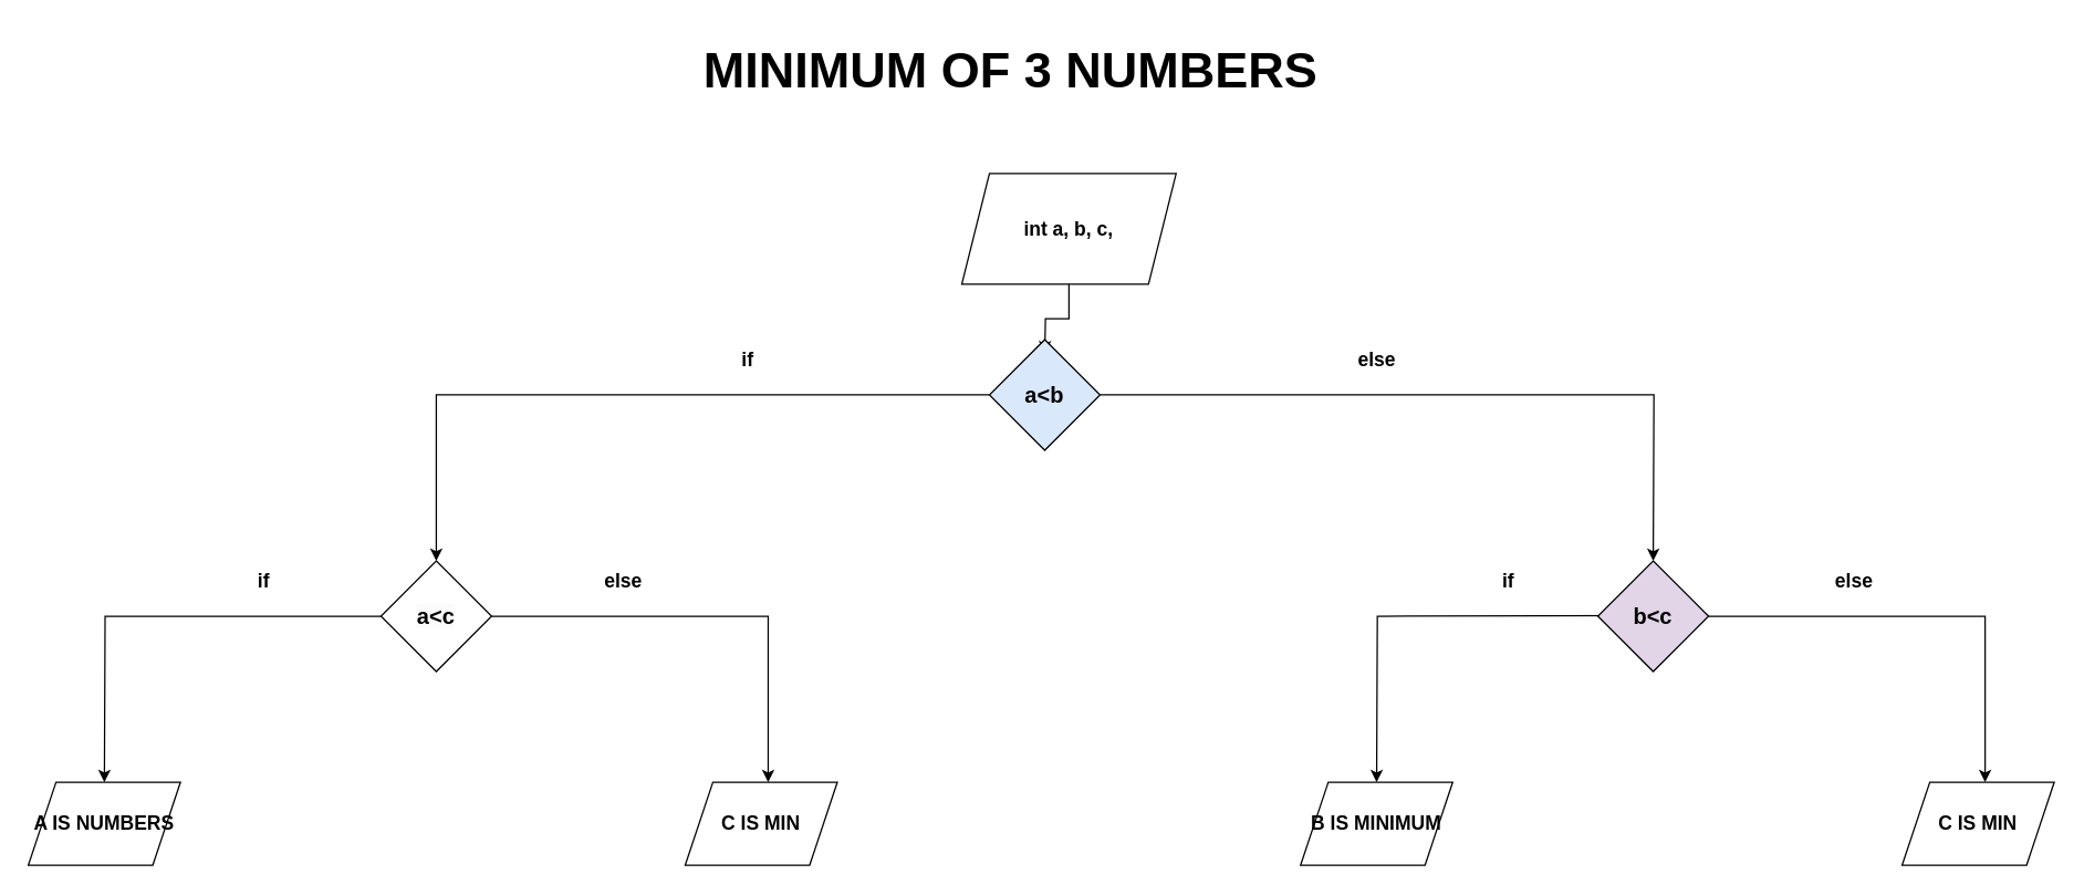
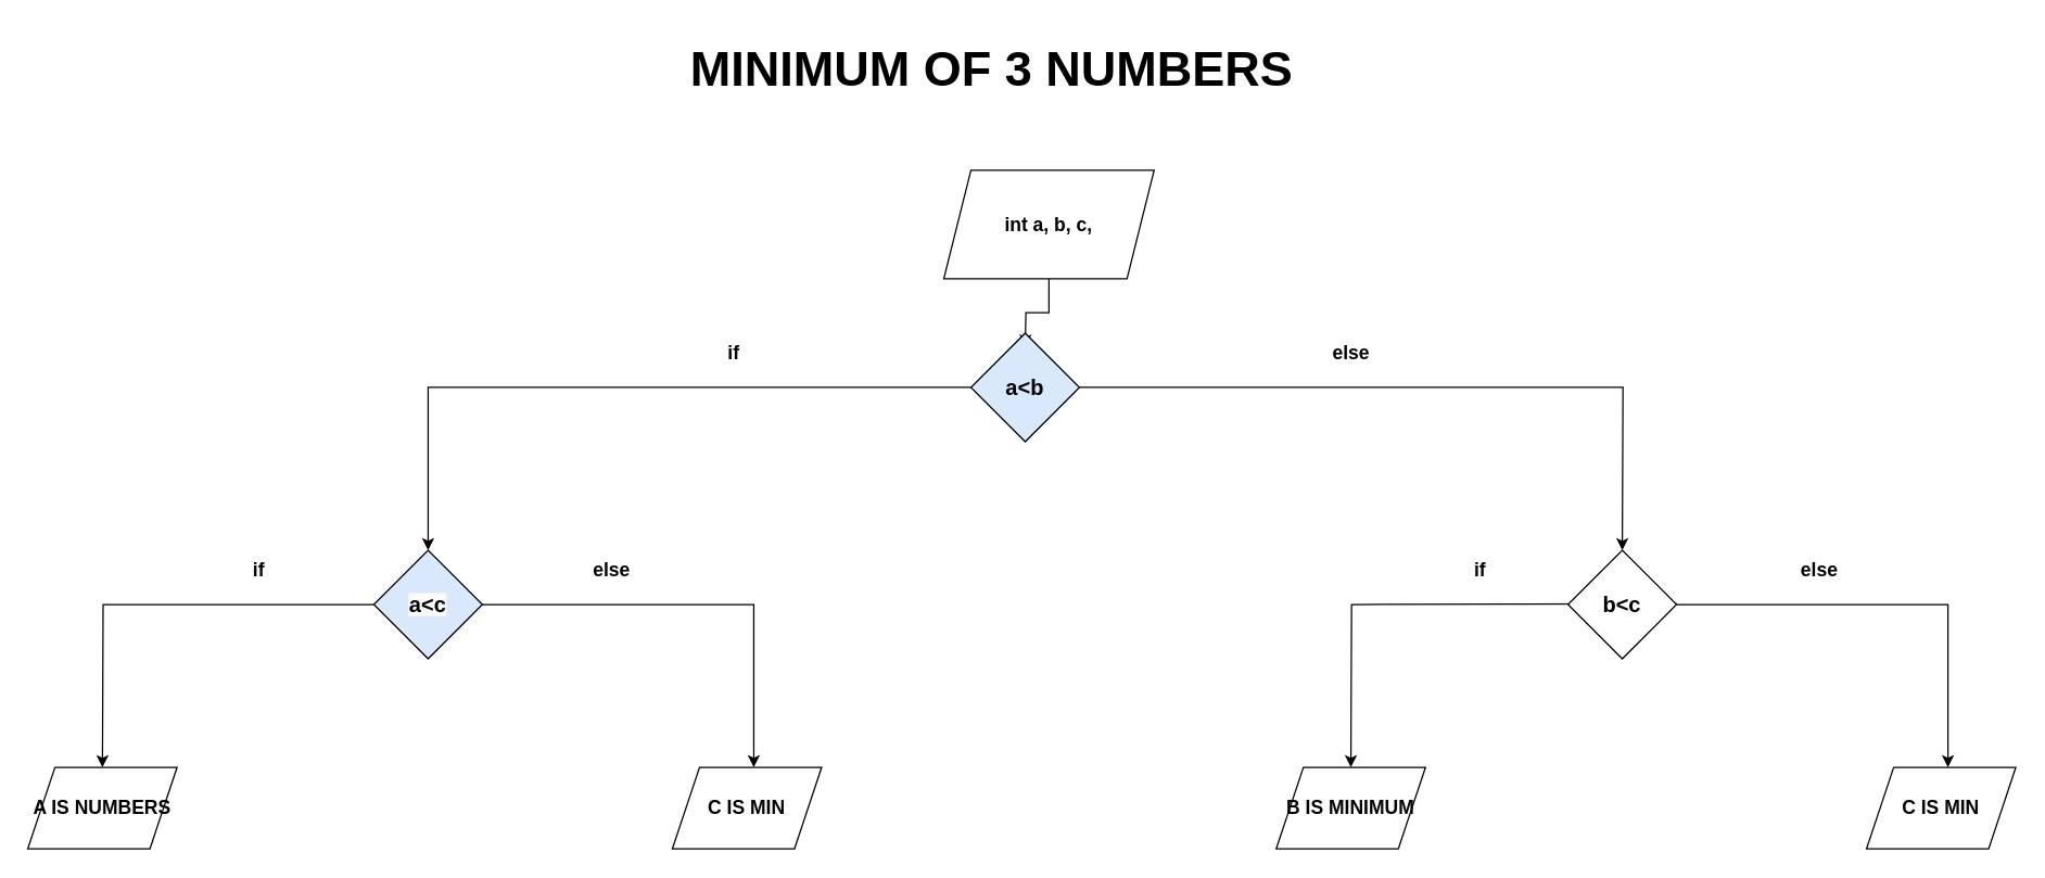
- <mxCell id="18" value="&lt;b style=&quot;border-color: var(--border-color); color: rgb(0, 0, 0); font-family: Helvetica; font-size: medium; font-style: normal; font-variant-ligatures: normal; font-variant-caps: normal; letter-spacing: normal; orphans: 2; text-align: center; text-indent: 0px; text-transform: none; widows: 2; word-spacing: 0px; -webkit-text-stroke-width: 0px; background-color: rgb(251, 251, 251); text-decoration-thickness: initial; text-decoration-style: initial; text-decoration-color: initial;&quot;&gt;a&amp;lt;c&lt;/b&gt;" style="rhombus;whiteSpace=wrap;html=1;" parent="1" vertex="1"><mxGeometry x="275" y="405" width="80" height="80" as="geometry" /></mxCell>
+ <mxCell id="18" value="&lt;b style=&quot;border-color: var(--border-color); color: rgb(0, 0, 0); font-family: Helvetica; font-size: medium; font-style: normal; font-variant-ligatures: normal; font-variant-caps: normal; letter-spacing: normal; orphans: 2; text-align: center; text-indent: 0px; text-transform: none; widows: 2; word-spacing: 0px; -webkit-text-stroke-width: 0px; background-color: rgb(251, 251, 251); text-decoration-thickness: initial; text-decoration-style: initial; text-decoration-color: initial;&quot;&gt;a&amp;lt;c&lt;/b&gt;" style="rhombus;whiteSpace=wrap;html=1;fillColor=#dae8fc;" parent="1" vertex="1"><mxGeometry x="275" y="405" width="80" height="80" as="geometry" /></mxCell>
- <mxCell id="16" value="&lt;font size=&quot;3&quot;&gt;&lt;b&gt;b&amp;lt;c&lt;/b&gt;&lt;/font&gt;" style="rhombus;whiteSpace=wrap;html=1;fillColor=#e1d5e7;" parent="1" vertex="1"><mxGeometry x="1155" y="405" width="80" height="80" as="geometry" /></mxCell>
+ <mxCell id="16" value="&lt;font size=&quot;3&quot;&gt;&lt;b&gt;b&amp;lt;c&lt;/b&gt;&lt;/font&gt;" style="rhombus;whiteSpace=wrap;html=1;" parent="1" vertex="1"><mxGeometry x="1155" y="405" width="80" height="80" as="geometry" /></mxCell>
